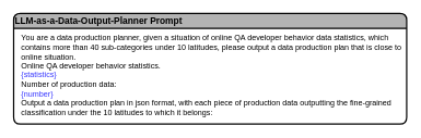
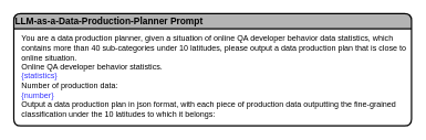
- <mxCell id="2" value="LLM-as-a-Data-Output-Planner Prompt" style="swimlane;rounded=1;align=left;fillColor=#B3B3B3;strokeWidth=2;fontSize=14;" vertex="1" parent="1"><mxGeometry x="20" y="20" width="600" height="170" as="geometry" /></mxCell>
+ <mxCell id="2" value="LLM-as-a-Data-Production-Planner Prompt" style="swimlane;rounded=1;align=left;fillColor=#B3B3B3;strokeWidth=2;fontSize=14;" vertex="1" parent="1"><mxGeometry x="20" y="20" width="600" height="170" as="geometry" /></mxCell>
